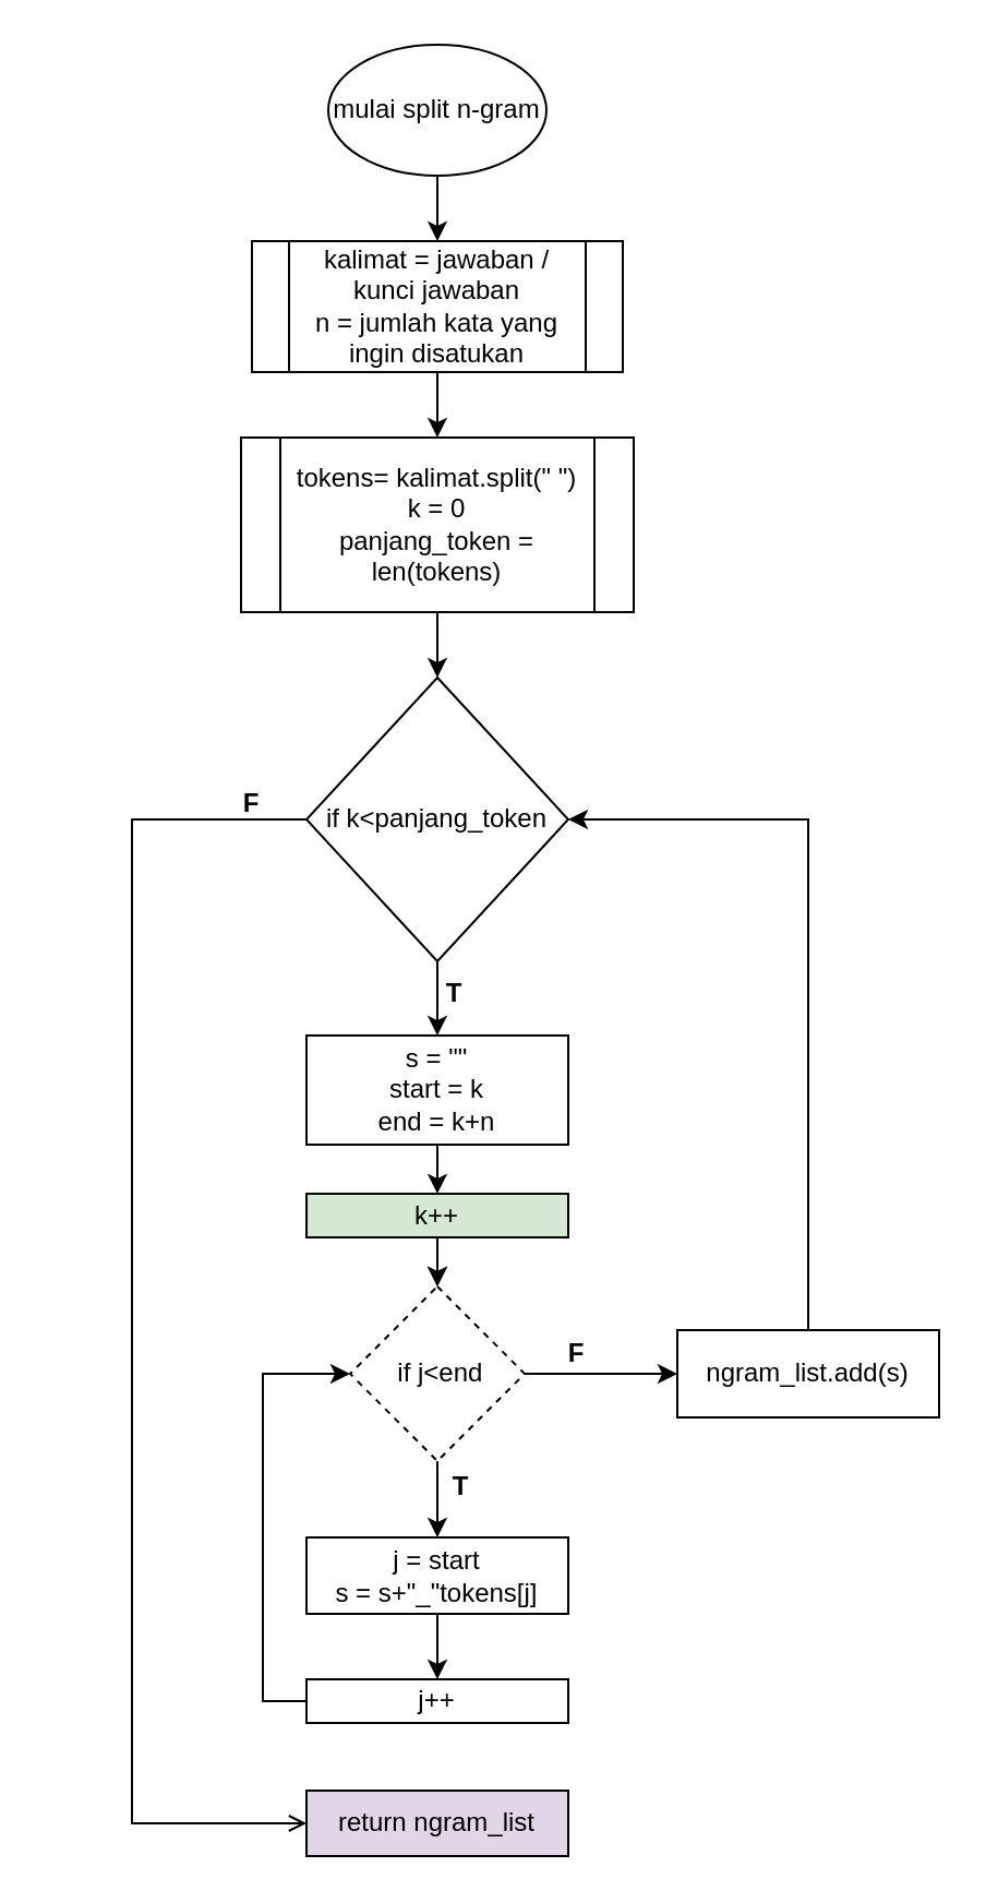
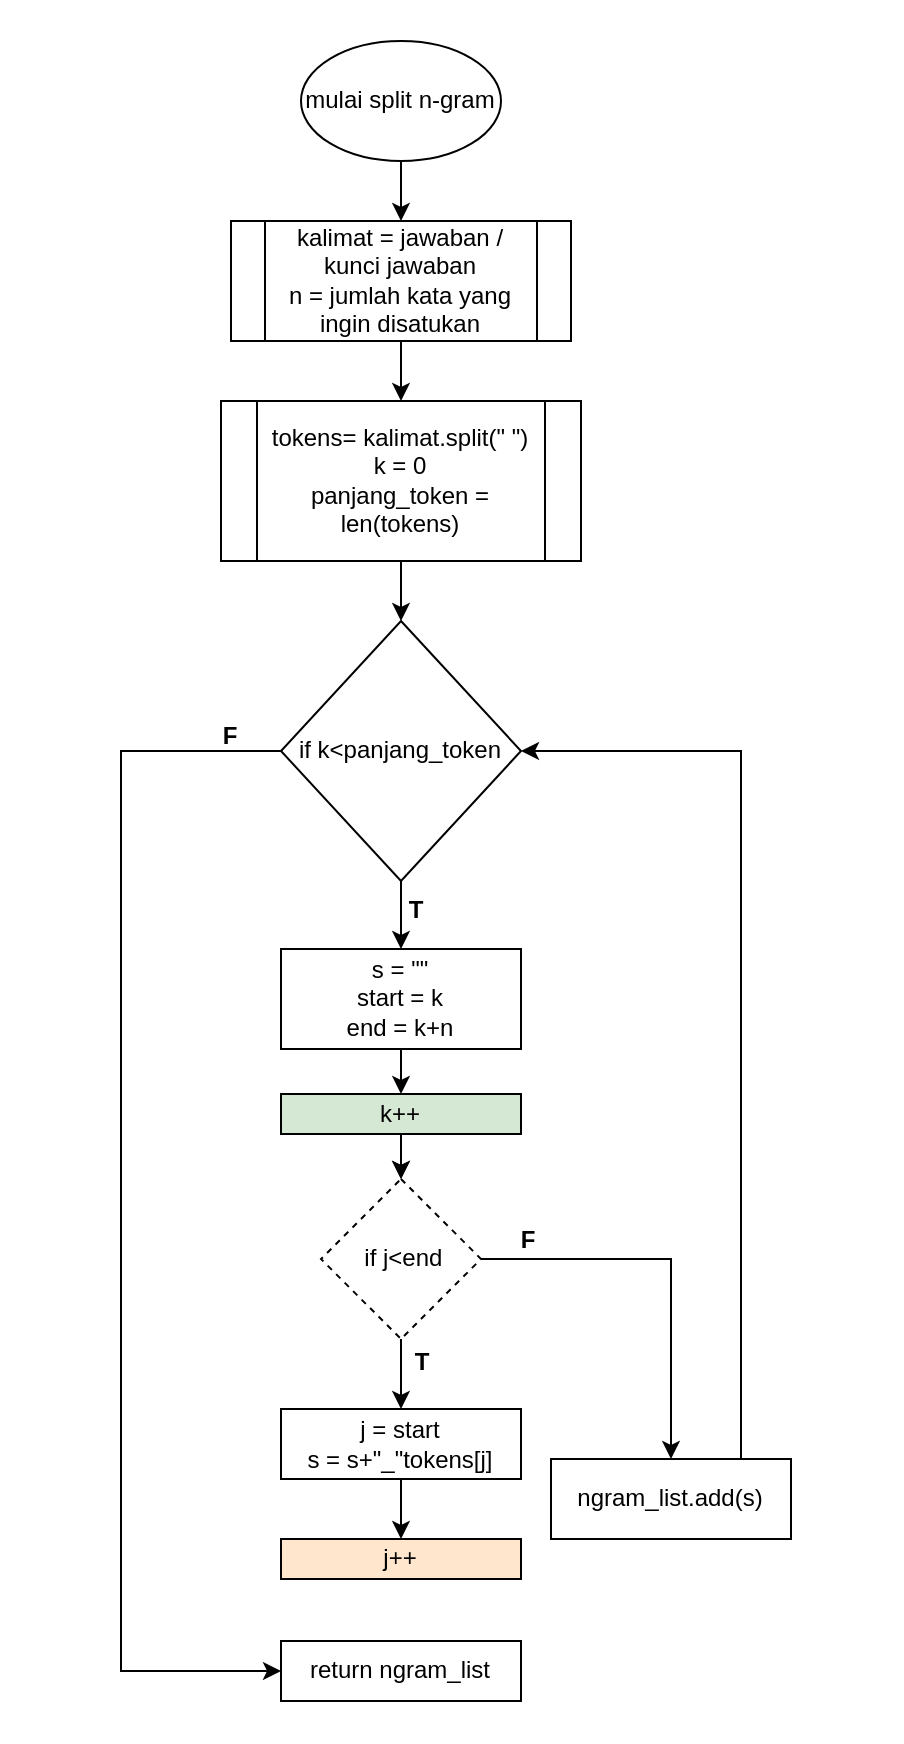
- <mxCell id="19" value="ngram_list.add(s)" style="rounded=0;whiteSpace=wrap;html=1;strokeWidth=1;" vertex="1" parent="1"><mxGeometry x="310" y="609" width="120" height="40" as="geometry" /></mxCell>
+ <mxCell id="19" value="ngram_list.add(s)" style="rounded=0;whiteSpace=wrap;html=1;strokeWidth=1;" vertex="1" parent="1"><mxGeometry x="275" y="729" width="120" height="40" as="geometry" /></mxCell>
- <mxCell id="16" style="edgeStyle=orthogonalEdgeStyle;rounded=0;orthogonalLoop=1;jettySize=auto;html=1;entryX=0;entryY=0.5;entryDx=0;entryDy=0;" edge="1" parent="1" source="17" target="12"><mxGeometry relative="1" as="geometry"><Array as="points"><mxPoint x="120" y="779" /><mxPoint x="120" y="629" /></Array></mxGeometry></mxCell>
- <mxCell id="17" value="j++" style="rounded=0;whiteSpace=wrap;html=1;strokeWidth=1;" vertex="1" parent="1"><mxGeometry x="140" y="769" width="120" height="20" as="geometry" /></mxCell>
+ <mxCell id="17" value="j++" style="rounded=0;whiteSpace=wrap;html=1;strokeWidth=1;fillColor=#ffe6cc;" vertex="1" parent="1"><mxGeometry x="140" y="769" width="120" height="20" as="geometry" /></mxCell>
- <mxCell id="31" style="edgeStyle=orthogonalEdgeStyle;rounded=0;orthogonalLoop=1;jettySize=auto;html=1;entryX=0;entryY=0.5;entryDx=0;entryDy=0;endArrow=open;" edge="1" parent="30" source="6" target="13"><mxGeometry relative="1" as="geometry"><Array as="points"><mxPoint x="40" /><mxPoint x="40" y="460" /></Array></mxGeometry></mxCell>
+ <mxCell id="31" style="edgeStyle=orthogonalEdgeStyle;rounded=0;orthogonalLoop=1;jettySize=auto;html=1;entryX=0;entryY=0.5;entryDx=0;entryDy=0;" edge="1" parent="30" source="6" target="13"><mxGeometry relative="1" as="geometry"><Array as="points"><mxPoint x="40" /><mxPoint x="40" y="460" /></Array></mxGeometry></mxCell>
- <mxCell id="13" value="return ngram_list" style="rounded=0;whiteSpace=wrap;html=1;strokeWidth=1;fillColor=#e1d5e7;" vertex="1" parent="1"><mxGeometry x="140" y="820" width="120" height="30" as="geometry" /></mxCell>
+ <mxCell id="13" value="return ngram_list" style="rounded=0;whiteSpace=wrap;html=1;strokeWidth=1;" vertex="1" parent="1"><mxGeometry x="140" y="820" width="120" height="30" as="geometry" /></mxCell>
